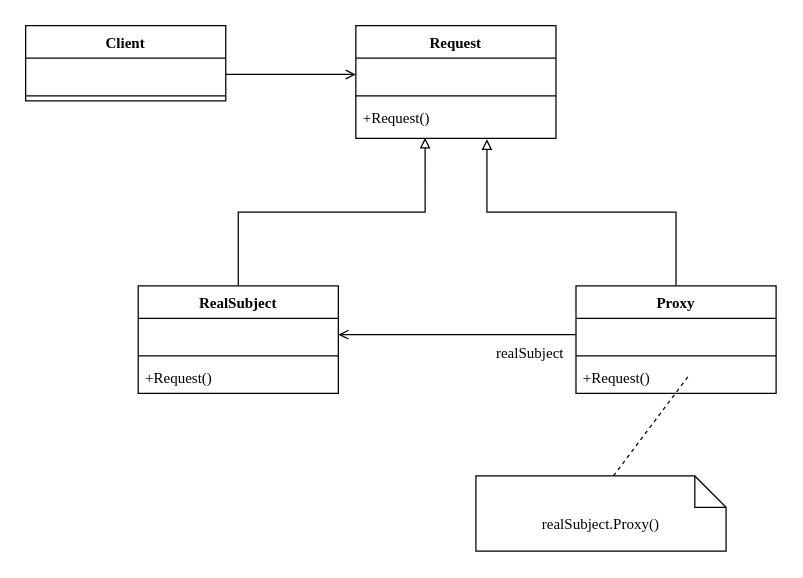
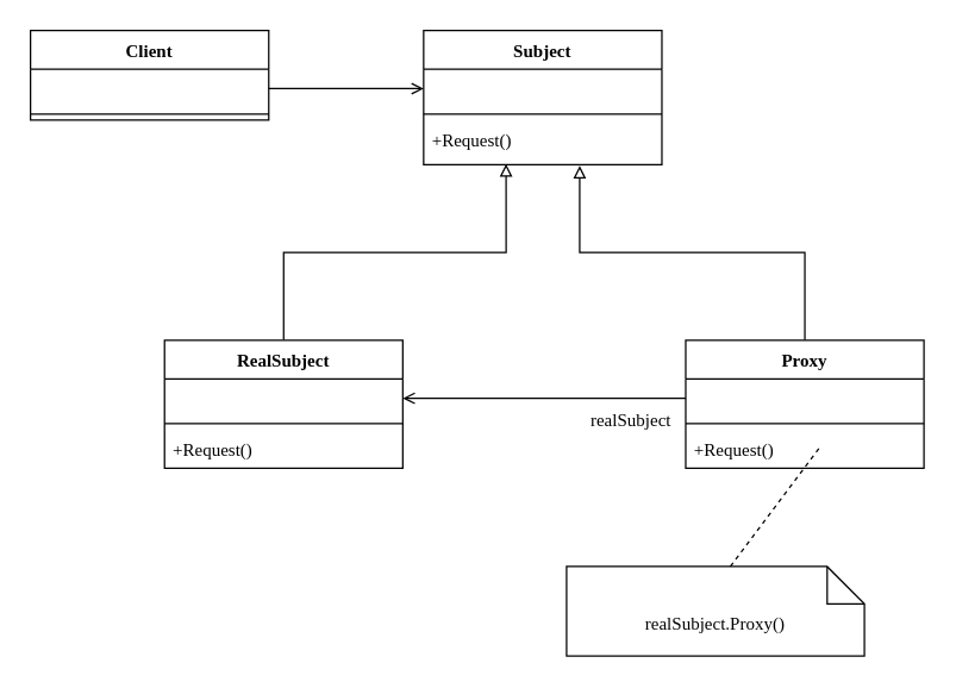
- <mxCell id="2" value="Request" style="swimlane;fontStyle=1;align=center;verticalAlign=top;childLayout=stackLayout;horizontal=1;startSize=26;horizontalStack=0;resizeParent=1;resizeParentMax=0;resizeLast=0;collapsible=1;marginBottom=0;fontFamily=Lucida Console;fontSize=12;" parent="1" vertex="1"><mxGeometry x="284" y="20" width="160" height="90" as="geometry" /></mxCell>
+ <mxCell id="2" value="Subject" style="swimlane;fontStyle=1;align=center;verticalAlign=top;childLayout=stackLayout;horizontal=1;startSize=26;horizontalStack=0;resizeParent=1;resizeParentMax=0;resizeLast=0;collapsible=1;marginBottom=0;fontFamily=Lucida Console;fontSize=12;" parent="1" vertex="1"><mxGeometry x="284" y="20" width="160" height="90" as="geometry" /></mxCell>
